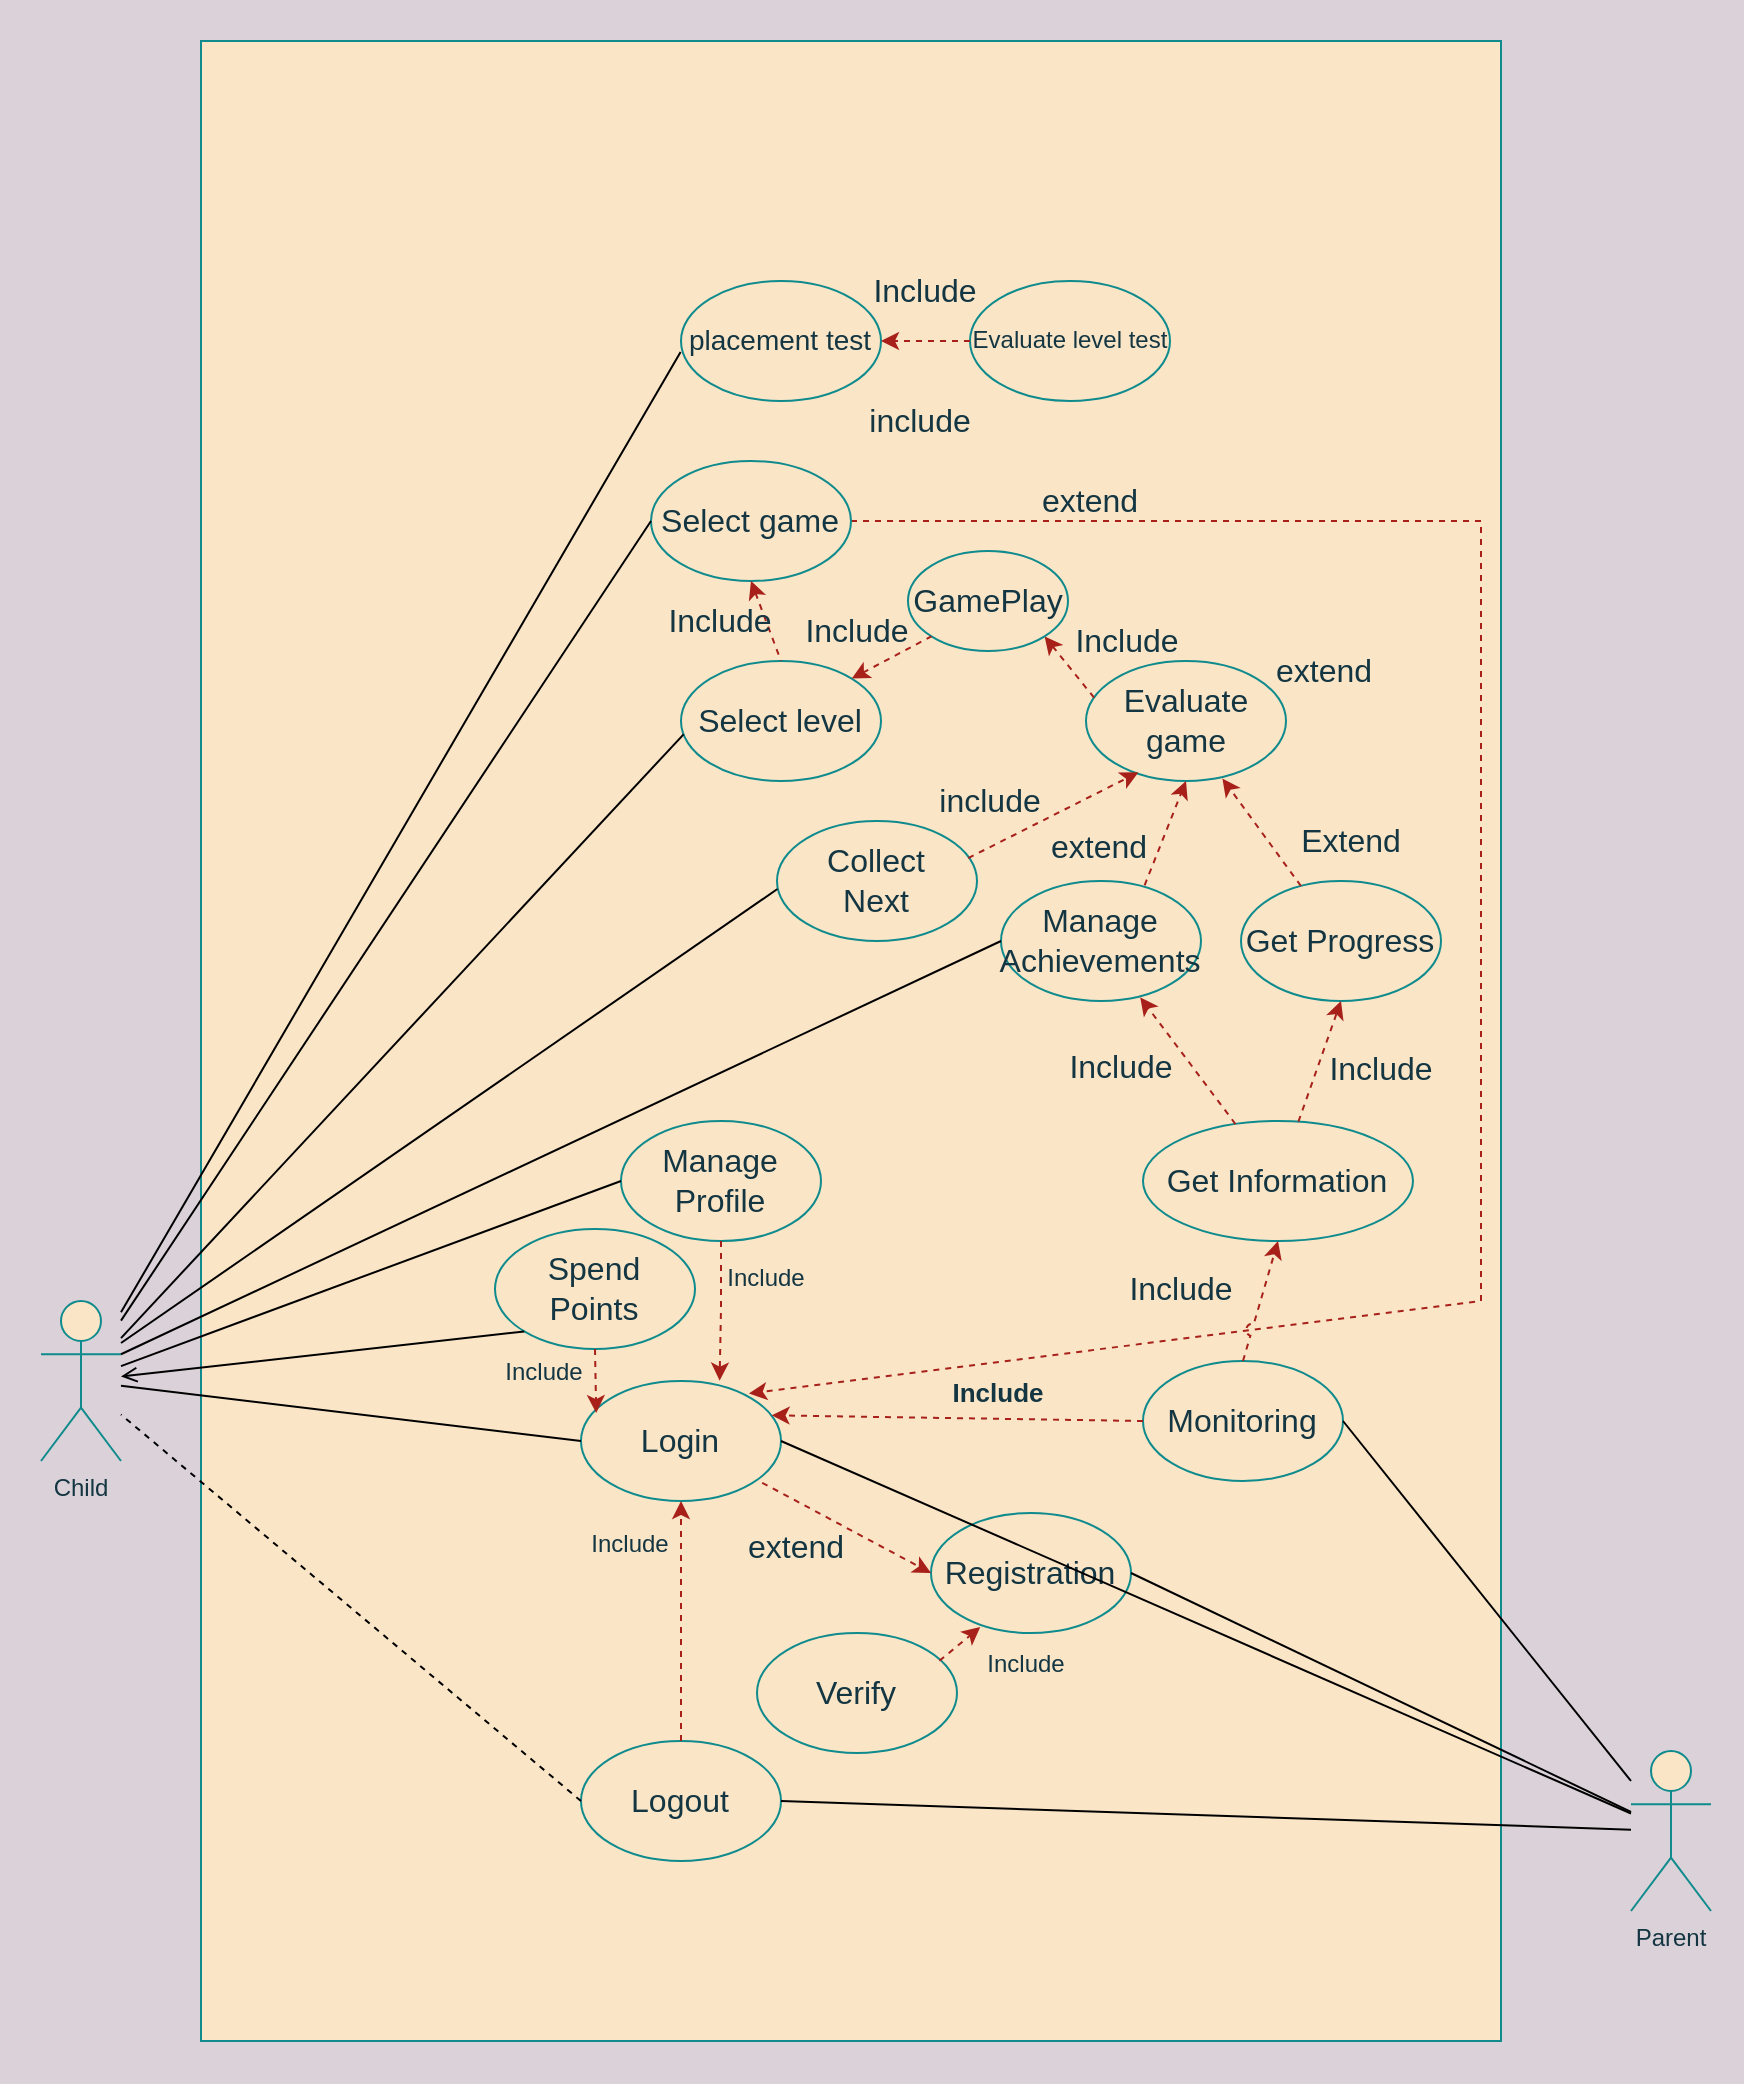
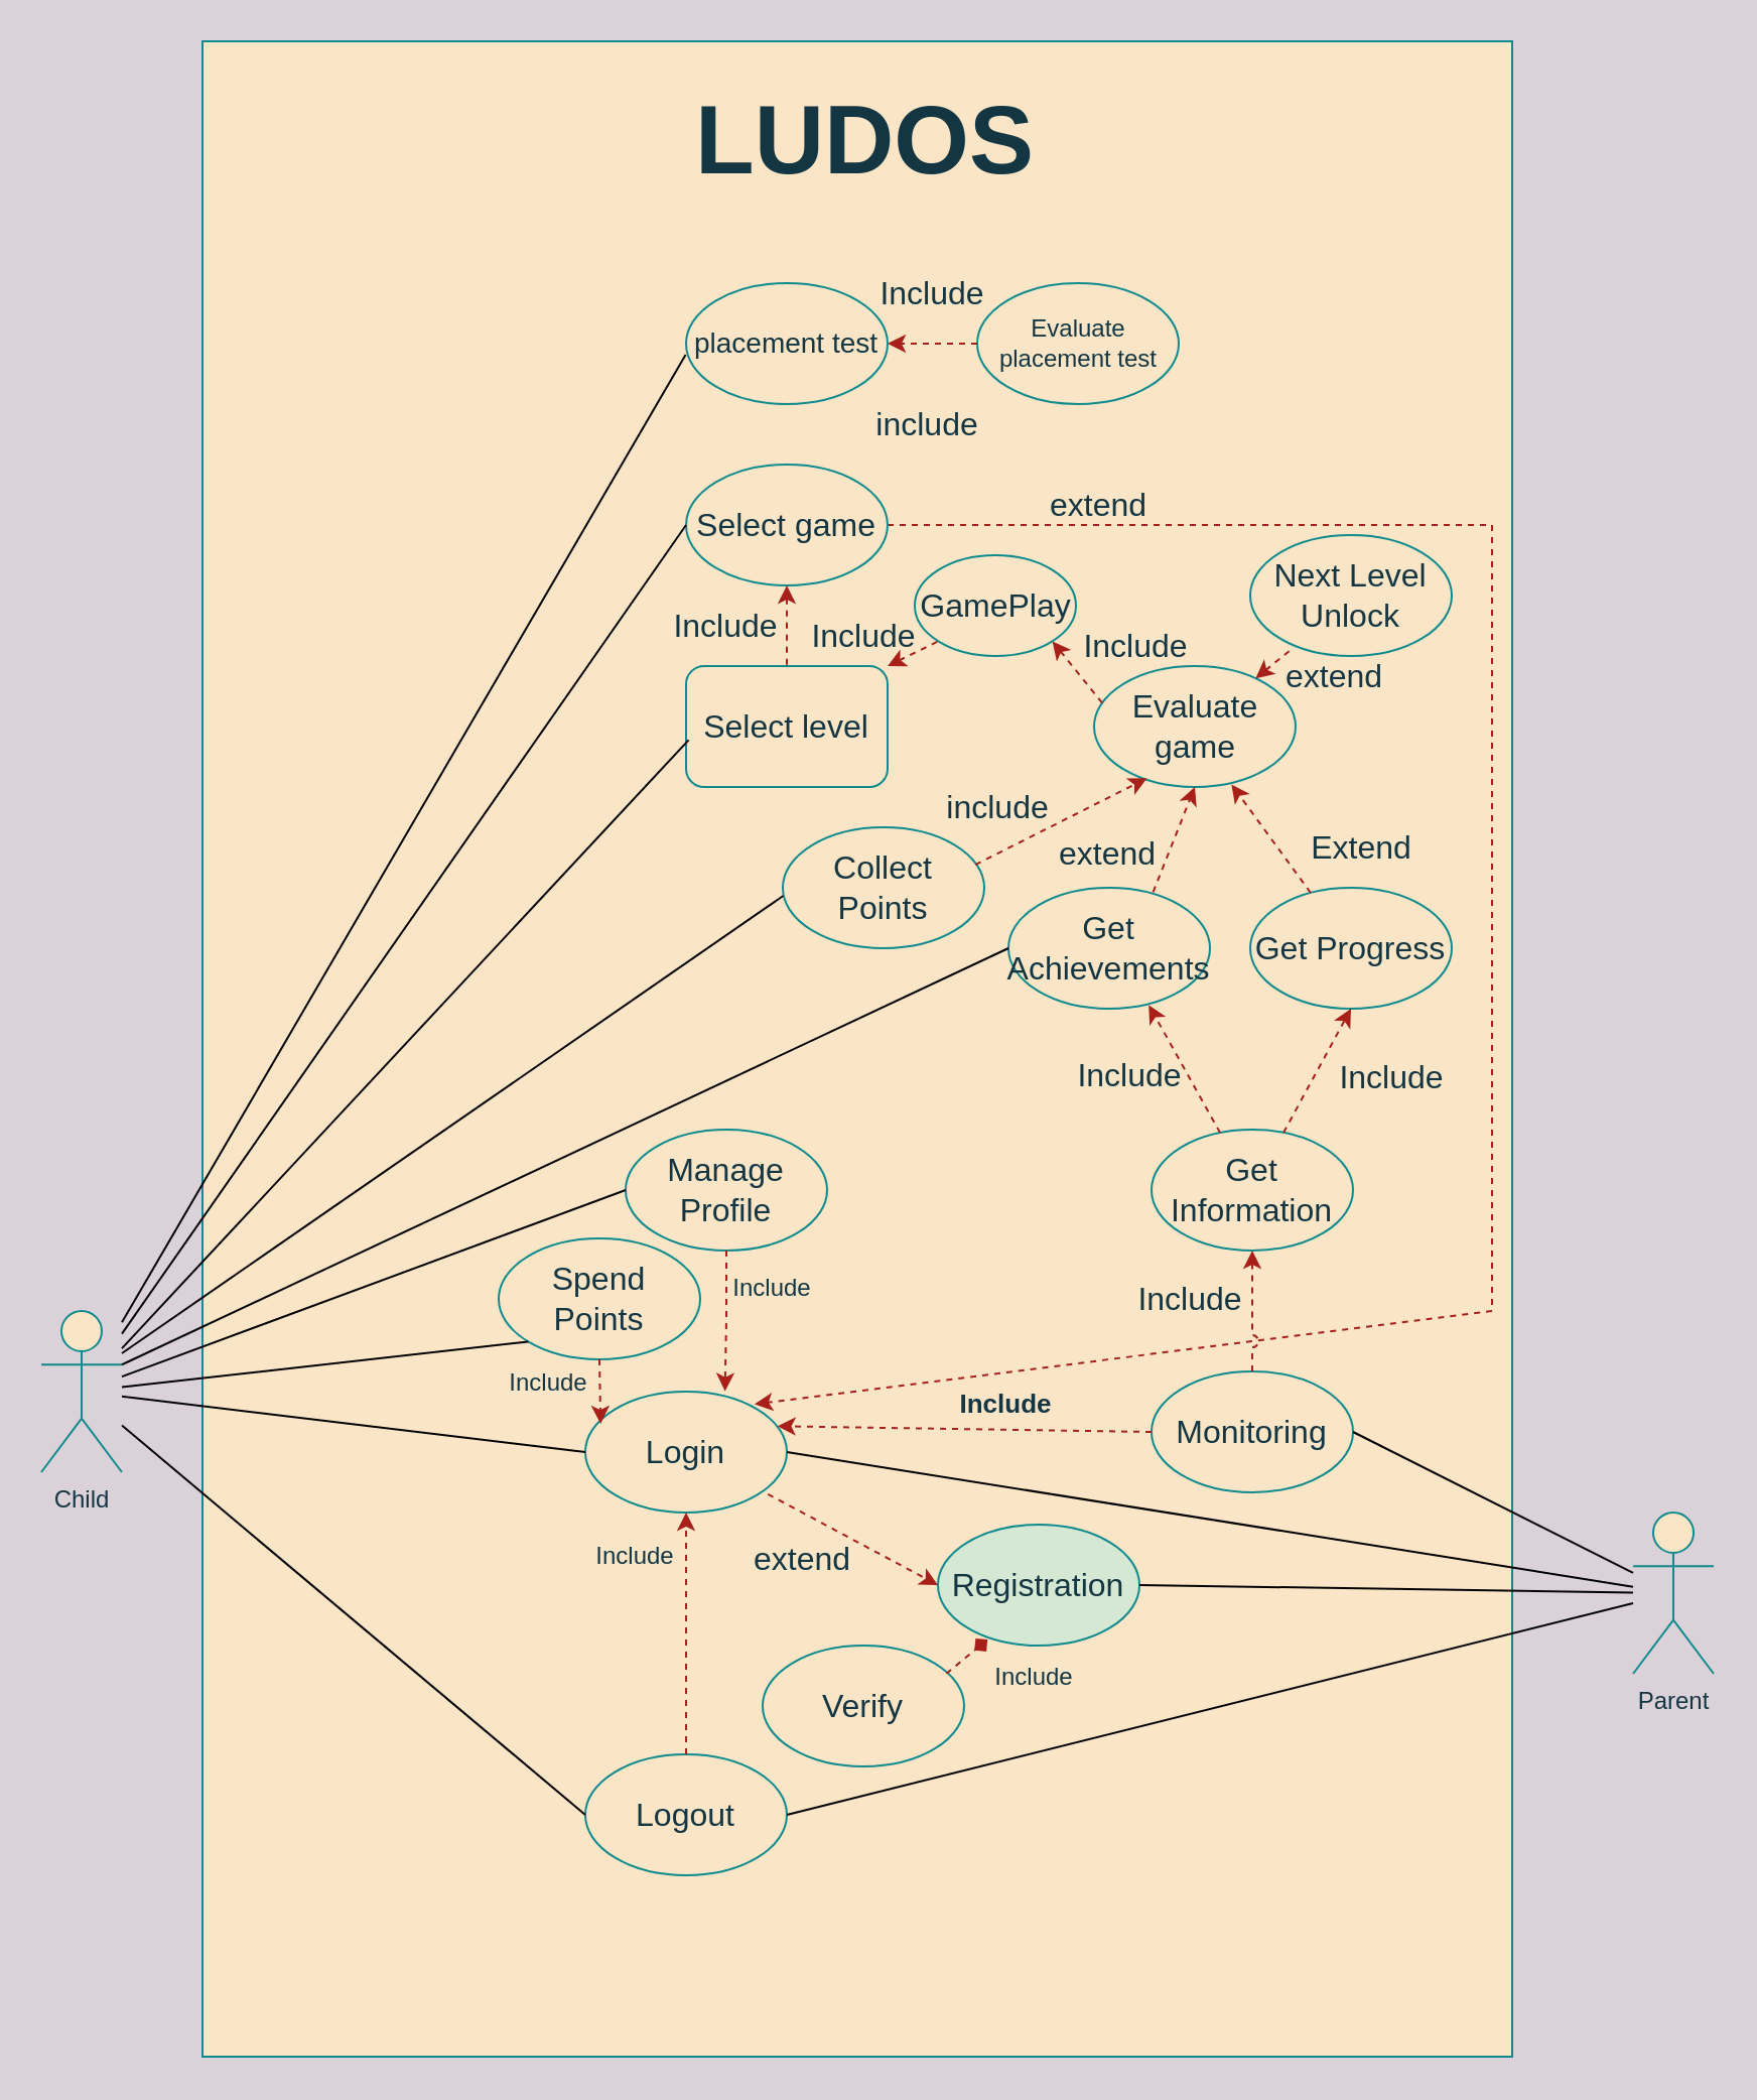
+ <mxCell id="18" value="&lt;h1&gt;&lt;font style=&quot;font-size: 48px;&quot;&gt;LUDOS&lt;/font&gt;&lt;/h1&gt;" style="text;html=1;strokeColor=none;fillColor=none;spacing=5;spacingTop=-20;whiteSpace=wrap;overflow=hidden;rounded=0;shadow=0;labelBackgroundColor=none;fontSize=16;fontColor=#143642;" parent="1" vertex="1"><mxGeometry x="340" y="30" width="190" height="80" as="geometry" /></mxCell>
- <mxCell id="21" value="&lt;font style=&quot;font-size: 12px;&quot;&gt;Evaluate level test&lt;/font&gt;" style="ellipse;whiteSpace=wrap;html=1;fillColor=#FAE5C7;strokeColor=#0F8B8D;fontColor=#143642;" parent="1" vertex="1"><mxGeometry x="484.5" y="140" width="100" height="60" as="geometry" /></mxCell>
+ <mxCell id="21" value="&lt;font style=&quot;font-size: 12px;&quot;&gt;Evaluate placement test&lt;/font&gt;" style="ellipse;whiteSpace=wrap;html=1;fillColor=#FAE5C7;strokeColor=#0F8B8D;fontColor=#143642;" parent="1" vertex="1"><mxGeometry x="484.5" y="140" width="100" height="60" as="geometry" /></mxCell>
- <mxCell id="12" value="&lt;font style=&quot;font-size: 16px;&quot;&gt;Select game&lt;/font&gt;" style="ellipse;whiteSpace=wrap;html=1;fillColor=#FAE5C7;strokeColor=#0F8B8D;fontColor=#143642;" parent="1" vertex="1"><mxGeometry x="325" y="230" width="100" height="60" as="geometry" /></mxCell>
+ <mxCell id="12" value="&lt;font style=&quot;font-size: 16px;&quot;&gt;Select game&lt;/font&gt;" style="ellipse;whiteSpace=wrap;html=1;fillColor=#FAE5C7;strokeColor=#0F8B8D;fontColor=#143642;" parent="1" vertex="1"><mxGeometry x="340" y="230" width="100" height="60" as="geometry" /></mxCell>
+ <mxCell id="27" value="&lt;font style=&quot;font-size: 16px;&quot;&gt;Next Level Unlock&lt;/font&gt;" style="ellipse;whiteSpace=wrap;html=1;fillColor=#FAE5C7;strokeColor=#0F8B8D;fontColor=#143642;perimeter=rectanglePerimeter;" parent="1" vertex="1"><mxGeometry x="620" y="265" width="100" height="60" as="geometry" /></mxCell>
+ <mxCell id="28" value="" style="endArrow=none;html=1;rounded=0;dashed=1;entryX=0.209;entryY=0.938;entryDx=0;entryDy=0;labelBackgroundColor=#DAD2D8;strokeColor=#A8201A;fontColor=#143642;startArrow=classic;startFill=1;endFill=0;entryPerimeter=0;" parent="1" source="20" target="27" edge="1"><mxGeometry width="50" height="50" relative="1" as="geometry"><mxPoint x="410" y="370" as="sourcePoint" /><mxPoint x="460" y="320" as="targetPoint" /></mxGeometry></mxCell>
- <mxCell id="19" value="&lt;font style=&quot;font-size: 16px;&quot;&gt;Select level&lt;/font&gt;" style="ellipse;whiteSpace=wrap;html=1;fillColor=#FAE5C7;strokeColor=#0F8B8D;fontColor=#143642;" parent="1" vertex="1"><mxGeometry x="340" y="330" width="100" height="60" as="geometry" /></mxCell>
+ <mxCell id="19" value="&lt;font style=&quot;font-size: 16px;&quot;&gt;Select level&lt;/font&gt;" style="whiteSpace=wrap;html=1;fillColor=#FAE5C7;strokeColor=#0F8B8D;fontColor=#143642;rounded=1;" parent="1" vertex="1"><mxGeometry x="340" y="330" width="100" height="60" as="geometry" /></mxCell>
- <mxCell id="13" value="&lt;font style=&quot;font-size: 16px;&quot;&gt;Collect&lt;br&gt;Next&lt;/font&gt;" style="ellipse;whiteSpace=wrap;html=1;fillColor=#FAE5C7;strokeColor=#0F8B8D;fontColor=#143642;" parent="1" vertex="1"><mxGeometry x="388" y="410" width="100" height="60" as="geometry" /></mxCell>
+ <mxCell id="13" value="&lt;font style=&quot;font-size: 16px;&quot;&gt;Collect&lt;br&gt;Points&lt;/font&gt;" style="ellipse;whiteSpace=wrap;html=1;fillColor=#FAE5C7;strokeColor=#0F8B8D;fontColor=#143642;" parent="1" vertex="1"><mxGeometry x="388" y="410" width="100" height="60" as="geometry" /></mxCell>
- <mxCell id="15" value="&lt;font style=&quot;font-size: 16px;&quot;&gt;Manage Achievements&lt;/font&gt;" style="ellipse;whiteSpace=wrap;html=1;fillColor=#FAE5C7;strokeColor=#0F8B8D;fontColor=#143642;" parent="1" vertex="1"><mxGeometry x="500" y="440" width="100" height="60" as="geometry" /></mxCell>
+ <mxCell id="15" value="&lt;font style=&quot;font-size: 16px;&quot;&gt;Get Achievements&lt;/font&gt;" style="ellipse;whiteSpace=wrap;html=1;fillColor=#FAE5C7;strokeColor=#0F8B8D;fontColor=#143642;" parent="1" vertex="1"><mxGeometry x="500" y="440" width="100" height="60" as="geometry" /></mxCell>
- <mxCell id="64" value="&lt;font style=&quot;font-size: 16px;&quot;&gt;Get Information&lt;/font&gt;" style="ellipse;whiteSpace=wrap;html=1;fillColor=#FAE5C7;strokeColor=#0F8B8D;fontColor=#143642;" parent="1" vertex="1"><mxGeometry x="571" y="560" width="135" height="60" as="geometry" /></mxCell>
+ <mxCell id="64" value="&lt;font style=&quot;font-size: 16px;&quot;&gt;Get Information&lt;/font&gt;" style="ellipse;whiteSpace=wrap;html=1;fillColor=#FAE5C7;strokeColor=#0F8B8D;fontColor=#143642;" parent="1" vertex="1"><mxGeometry x="571" y="560" width="100" height="60" as="geometry" /></mxCell>
- <mxCell id="49" value="" style="endArrow=open;html=1;rounded=0;exitX=0;exitY=1;exitDx=0;exitDy=0;" parent="1" source="14" target="2" edge="1"><mxGeometry width="50" height="50" relative="1" as="geometry"><mxPoint x="311" y="880" as="sourcePoint" /><mxPoint x="60" y="680" as="targetPoint" /></mxGeometry></mxCell>
+ <mxCell id="49" value="" style="endArrow=none;html=1;rounded=0;exitX=0;exitY=1;exitDx=0;exitDy=0;" parent="1" source="14" target="2" edge="1"><mxGeometry width="50" height="50" relative="1" as="geometry"><mxPoint x="311" y="880" as="sourcePoint" /><mxPoint x="60" y="680" as="targetPoint" /></mxGeometry></mxCell>
- <mxCell id="5" value="&lt;font style=&quot;font-size: 16px;&quot;&gt;Registration&lt;/font&gt;" style="ellipse;whiteSpace=wrap;html=1;fillColor=#FAE5C7;strokeColor=#0F8B8D;fontColor=#143642;" parent="1" vertex="1"><mxGeometry x="465" y="756" width="100" height="60" as="geometry" /></mxCell>
+ <mxCell id="5" value="&lt;font style=&quot;font-size: 16px;&quot;&gt;Registration&lt;/font&gt;" style="ellipse;whiteSpace=wrap;html=1;fillColor=#d5e8d4;strokeColor=#0F8B8D;fontColor=#143642;" parent="1" vertex="1"><mxGeometry x="465" y="756" width="100" height="60" as="geometry" /></mxCell>
- <mxCell id="47" value="" style="endArrow=none;html=1;rounded=0;exitX=0;exitY=0.5;exitDx=0;exitDy=0;dashed=1;" parent="1" source="7" target="2" edge="1"><mxGeometry width="50" height="50" relative="1" as="geometry"><mxPoint x="290" y="690" as="sourcePoint" /><mxPoint x="340" y="640" as="targetPoint" /></mxGeometry></mxCell>
+ <mxCell id="47" value="" style="endArrow=none;html=1;rounded=0;exitX=0;exitY=0.5;exitDx=0;exitDy=0;" parent="1" source="7" target="2" edge="1"><mxGeometry width="50" height="50" relative="1" as="geometry"><mxPoint x="290" y="690" as="sourcePoint" /><mxPoint x="340" y="640" as="targetPoint" /></mxGeometry></mxCell>
- <mxCell id="72" value="" style="endArrow=classic;html=1;rounded=0;dashed=1;exitX=0.912;exitY=0.232;exitDx=0;exitDy=0;entryX=0.246;entryY=0.951;entryDx=0;entryDy=0;labelBackgroundColor=#DAD2D8;strokeColor=#A8201A;fontColor=#143642;exitPerimeter=0;entryPerimeter=0;jumpStyle=arc;jumpSize=10;" edge="1" parent="1" source="71" target="5"><mxGeometry width="50" height="50" relative="1" as="geometry"><mxPoint x="390.6" y="750.88" as="sourcePoint" /><mxPoint x="475" y="796" as="targetPoint" /></mxGeometry></mxCell>
+ <mxCell id="72" value="" style="endArrow=diamond;html=1;rounded=0;dashed=1;exitX=0.912;exitY=0.232;exitDx=0;exitDy=0;entryX=0.246;entryY=0.951;entryDx=0;entryDy=0;labelBackgroundColor=#DAD2D8;strokeColor=#A8201A;fontColor=#143642;exitPerimeter=0;entryPerimeter=0;jumpStyle=arc;jumpSize=10;" edge="1" parent="1" source="71" target="5"><mxGeometry width="50" height="50" relative="1" as="geometry"><mxPoint x="390.6" y="750.88" as="sourcePoint" /><mxPoint x="475" y="796" as="targetPoint" /></mxGeometry></mxCell>
- <mxCell id="3" value="Parent" style="shape=umlActor;verticalLabelPosition=bottom;verticalAlign=top;html=1;outlineConnect=0;fillColor=#FAE5C7;strokeColor=#0F8B8D;fontColor=#143642;" parent="1" vertex="1"><mxGeometry x="815" y="875" width="40" height="80" as="geometry" /></mxCell>
+ <mxCell id="3" value="Parent" style="shape=umlActor;verticalLabelPosition=bottom;verticalAlign=top;html=1;outlineConnect=0;fillColor=#FAE5C7;strokeColor=#0F8B8D;fontColor=#143642;" parent="1" vertex="1"><mxGeometry x="810" y="750" width="40" height="80" as="geometry" /></mxCell>
